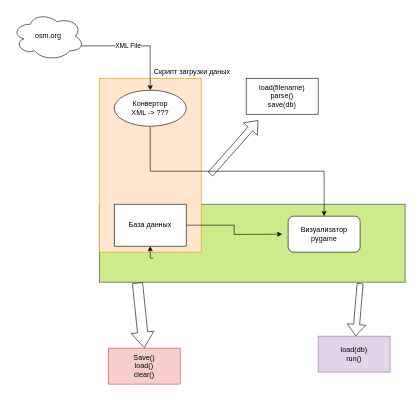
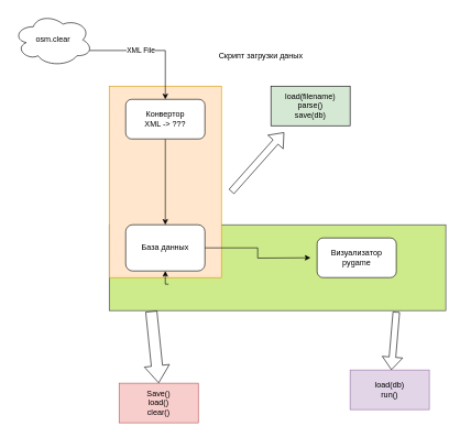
- <mxCell id="10" value="osm.org" style="ellipse;shape=cloud;whiteSpace=wrap;html=1;" vertex="1" parent="1"><mxGeometry x="20" y="20" width="120" height="80" as="geometry" /></mxCell>
+ <mxCell id="10" value="osm.clear" style="ellipse;shape=cloud;whiteSpace=wrap;html=1;" vertex="1" parent="1"><mxGeometry x="20" y="20" width="120" height="80" as="geometry" /></mxCell>
- <mxCell id="13" value="Скрипт загрузки даных" style="text;html=1;strokeColor=none;fillColor=none;align=center;verticalAlign=middle;whiteSpace=wrap;rounded=0;" vertex="1" parent="1"><mxGeometry x="230" y="110" width="180" height="20" as="geometry" /></mxCell>
+ <mxCell id="13" value="Скрипт загрузки даных" style="text;html=1;strokeColor=none;fillColor=none;align=center;verticalAlign=middle;whiteSpace=wrap;rounded=0;" vertex="1" parent="1"><mxGeometry x="305" y="75" width="180" height="20" as="geometry" /></mxCell>
- <mxCell id="14" value="load(filename)&lt;br&gt;parse()&lt;br&gt;save(db)" style="rounded=0;whiteSpace=wrap;html=1;" vertex="1" parent="1"><mxGeometry x="410" y="130" width="120" height="60" as="geometry" /></mxCell>
+ <mxCell id="14" value="load(filename)&lt;br&gt;parse()&lt;br&gt;save(db)" style="rounded=0;whiteSpace=wrap;html=1;fillColor=#d5e8d4;" vertex="1" parent="1"><mxGeometry x="410" y="130" width="120" height="60" as="geometry" /></mxCell>
- <mxCell id="12" value="Конвертор&lt;br&gt;XML -&amp;gt; ???" style="ellipse;whiteSpace=wrap;html=1;" vertex="1" parent="1"><mxGeometry x="190" y="150" width="120" height="60" as="geometry" /></mxCell>
+ <mxCell id="12" value="Конвертор&lt;br&gt;XML -&amp;gt; ???" style="rounded=1;whiteSpace=wrap;html=1;" vertex="1" parent="1"><mxGeometry x="190" y="150" width="120" height="60" as="geometry" /></mxCell>
- <mxCell id="11" style="edgeStyle=orthogonalEdgeStyle;rounded=0;orthogonalLoop=1;jettySize=auto;html=1;exitX=0.5;exitY=1;exitDx=0;exitDy=0;" edge="1" parent="1" source="12" target="7"><mxGeometry relative="1" as="geometry" /></mxCell>
+ <mxCell id="11" style="edgeStyle=orthogonalEdgeStyle;rounded=0;orthogonalLoop=1;jettySize=auto;html=1;exitX=0.5;exitY=1;exitDx=0;exitDy=0;entryX=0.5;entryY=0;entryDx=0;entryDy=0;" edge="1" parent="1" source="12" target="6"><mxGeometry relative="1" as="geometry" /></mxCell>
- <mxCell id="6" value="База данных" style="whiteSpace=wrap;html=1;rounded=0;" vertex="1" parent="1"><mxGeometry x="190" y="340" width="120" height="70" as="geometry" /></mxCell>
+ <mxCell id="6" value="База данных" style="rounded=1;whiteSpace=wrap;html=1;" vertex="1" parent="1"><mxGeometry x="190" y="340" width="120" height="70" as="geometry" /></mxCell>
